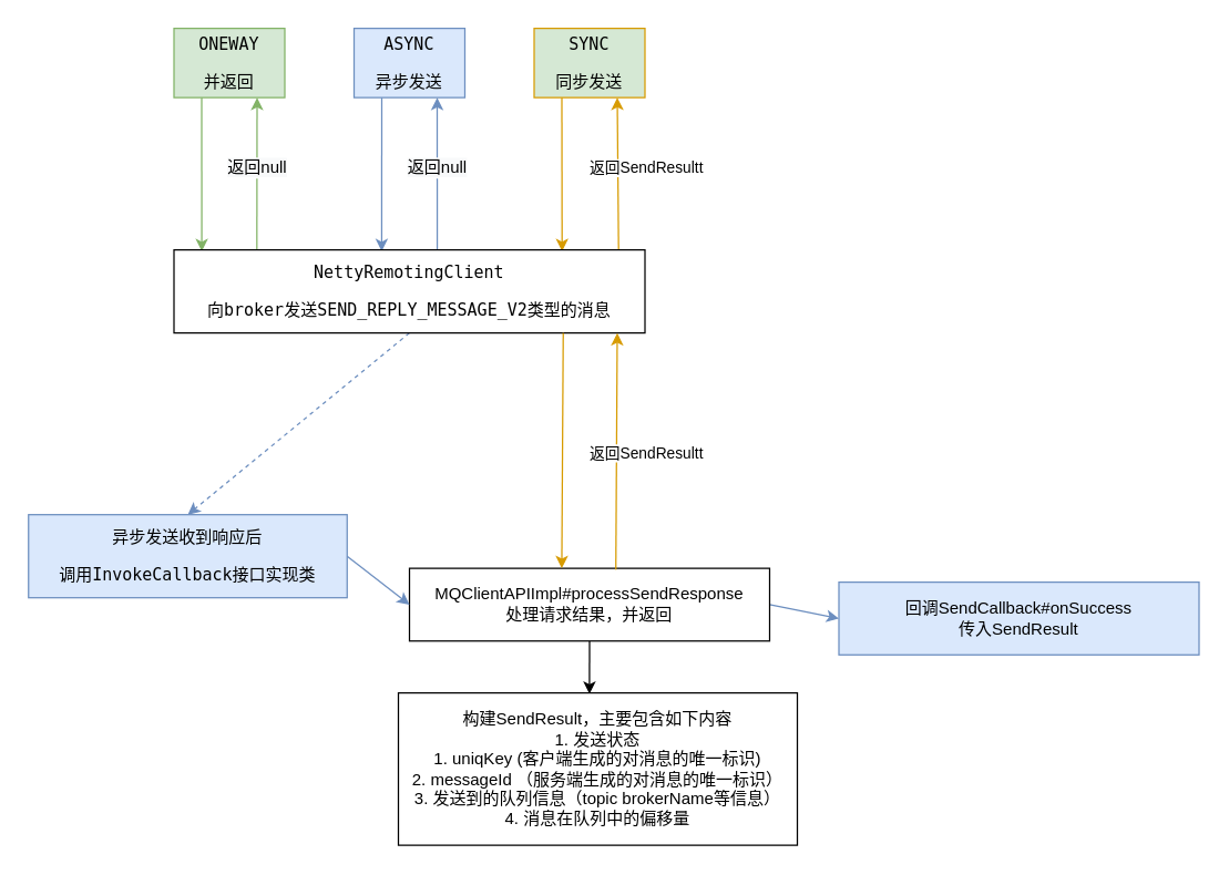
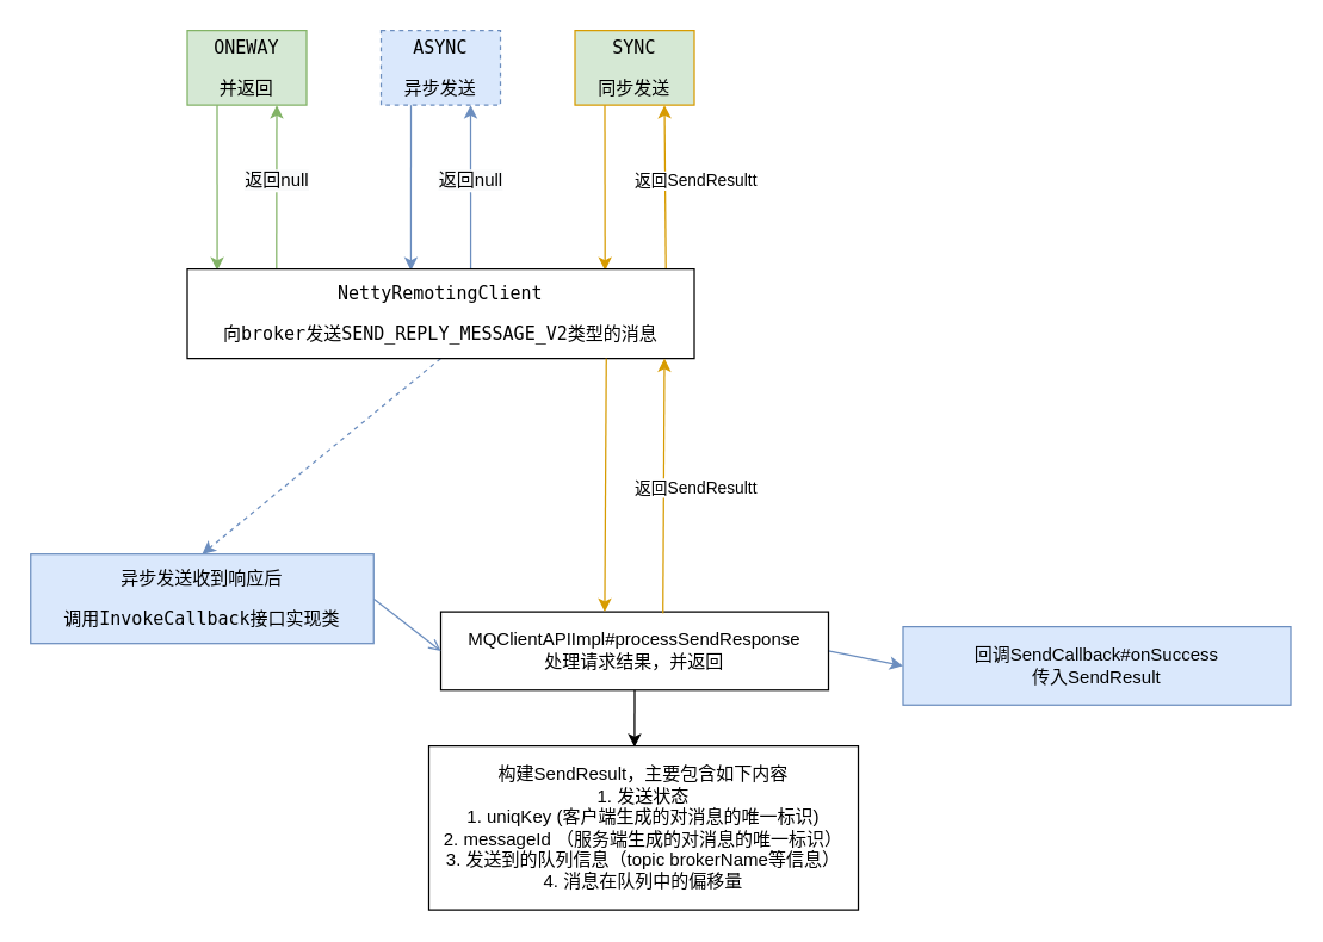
- <mxCell id="5" value="&lt;pre&gt;ASYNC&lt;/pre&gt;&lt;pre&gt;异步发送&lt;/pre&gt;" style="rounded=0;whiteSpace=wrap;html=1;fillColor=#dae8fc;strokeColor=#6c8ebf;" vertex="1" parent="1"><mxGeometry x="255" y="20" width="80" height="50" as="geometry" /></mxCell>
+ <mxCell id="5" value="&lt;pre&gt;ASYNC&lt;/pre&gt;&lt;pre&gt;异步发送&lt;/pre&gt;" style="rounded=0;whiteSpace=wrap;html=1;fillColor=#dae8fc;strokeColor=#6c8ebf;dashed=1;" vertex="1" parent="1"><mxGeometry x="255" y="20" width="80" height="50" as="geometry" /></mxCell>
- <mxCell id="19" style="edgeStyle=none;rounded=0;orthogonalLoop=1;jettySize=auto;html=1;exitX=1;exitY=0.5;exitDx=0;exitDy=0;entryX=0;entryY=0.5;entryDx=0;entryDy=0;startArrow=none;startFill=0;endArrow=classic;endFill=1;fillColor=#dae8fc;strokeColor=#6c8ebf;" edge="1" parent="1" source="20" target="16"><mxGeometry relative="1" as="geometry" /></mxCell>
+ <mxCell id="19" style="edgeStyle=none;rounded=0;orthogonalLoop=1;jettySize=auto;html=1;exitX=1;exitY=0.5;exitDx=0;exitDy=0;entryX=0;entryY=0.5;entryDx=0;entryDy=0;startArrow=none;startFill=0;endArrow=open;endFill=1;fillColor=#dae8fc;strokeColor=#6c8ebf;" edge="1" parent="1" source="20" target="16"><mxGeometry relative="1" as="geometry" /></mxCell>
